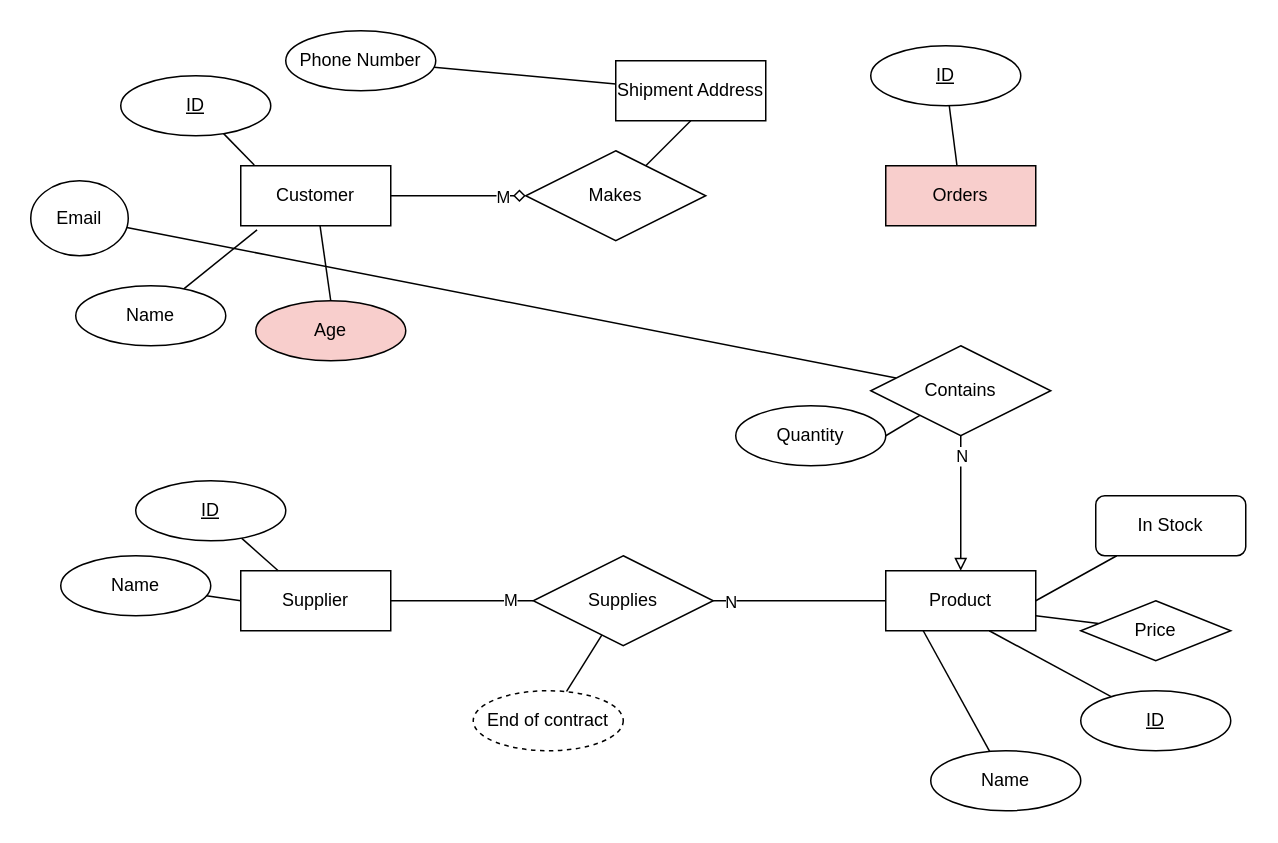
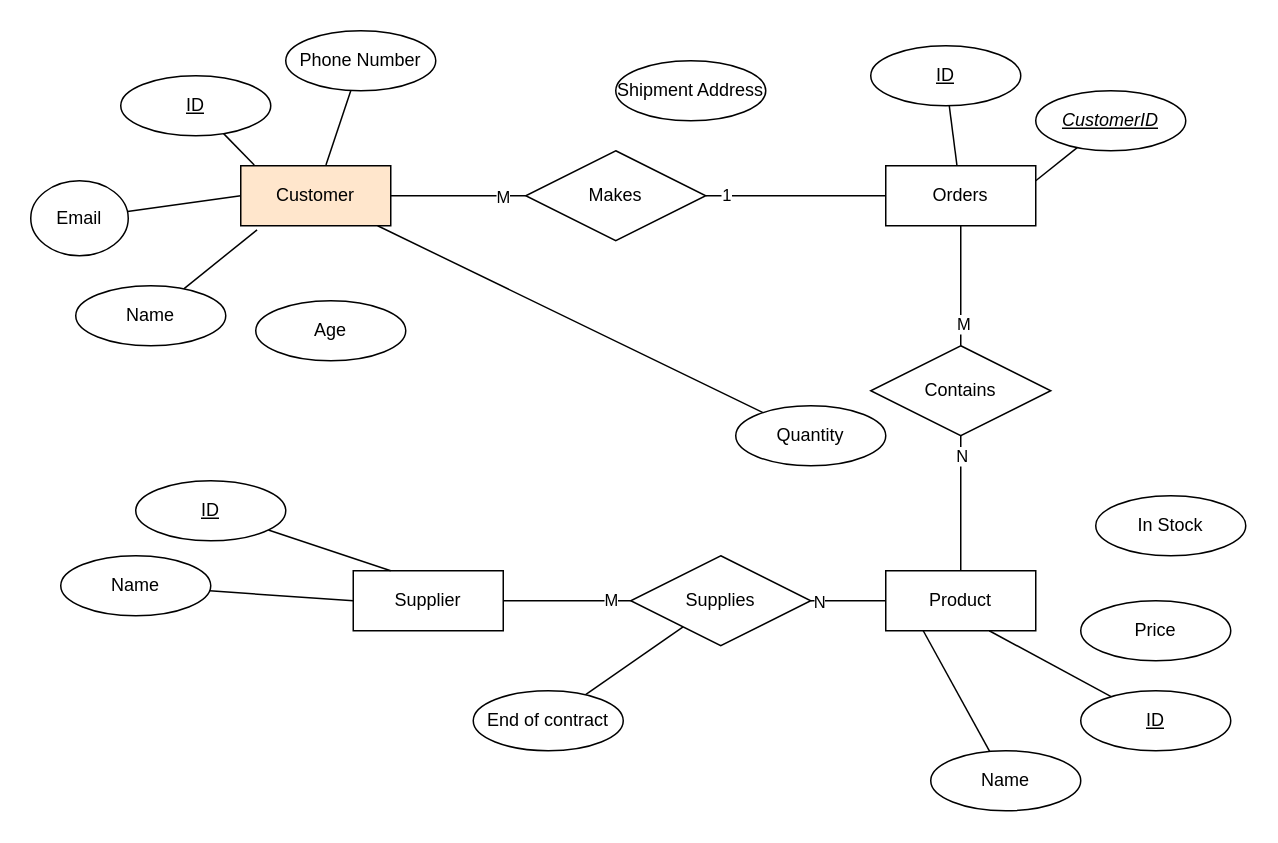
- <mxCell id="17" style="edgeStyle=none;rounded=0;orthogonalLoop=1;jettySize=auto;html=1;strokeColor=default;align=center;verticalAlign=middle;fontFamily=Helvetica;fontSize=11;fontColor=default;labelBackgroundColor=default;endArrow=none;endFill=0;" edge="1" parent="1" source="11" target="49"><mxGeometry relative="1" as="geometry" /></mxCell>
+ <mxCell id="17" style="edgeStyle=none;rounded=0;orthogonalLoop=1;jettySize=auto;html=1;entryX=0.568;entryY=-0.012;entryDx=0;entryDy=0;entryPerimeter=0;strokeColor=default;align=center;verticalAlign=middle;fontFamily=Helvetica;fontSize=11;fontColor=default;labelBackgroundColor=default;endArrow=none;endFill=0;" edge="1" parent="1" source="11" target="5"><mxGeometry relative="1" as="geometry" /></mxCell>
- <mxCell id="49" value="Shipment Address" style="whiteSpace=wrap;html=1;align=center;rounded=0;" vertex="1" parent="1"><mxGeometry x="410" y="40" width="100" height="40" as="geometry" /></mxCell>
+ <mxCell id="49" value="Shipment Address" style="ellipse;whiteSpace=wrap;html=1;align=center;" vertex="1" parent="1"><mxGeometry x="410" y="40" width="100" height="40" as="geometry" /></mxCell>
+ <mxCell id="48" value="&lt;i&gt;&lt;u&gt;CustomerID&lt;/u&gt;&lt;/i&gt;" style="ellipse;whiteSpace=wrap;html=1;align=center;" vertex="1" parent="1"><mxGeometry x="690" y="60" width="100" height="40" as="geometry" /></mxCell>
- <mxCell id="36" style="edgeStyle=none;rounded=0;orthogonalLoop=1;jettySize=auto;html=1;entryX=0.5;entryY=1;entryDx=0;entryDy=0;strokeColor=default;align=center;verticalAlign=middle;fontFamily=Helvetica;fontSize=11;fontColor=default;labelBackgroundColor=default;endArrow=none;endFill=0;" edge="1" parent="1" source="40" target="49"><mxGeometry relative="1" as="geometry" /></mxCell>
+ <mxCell id="47" style="edgeStyle=none;rounded=0;orthogonalLoop=1;jettySize=auto;html=1;entryX=1;entryY=0.25;entryDx=0;entryDy=0;strokeColor=default;align=center;verticalAlign=middle;fontFamily=Helvetica;fontSize=11;fontColor=default;labelBackgroundColor=default;endArrow=none;endFill=0;" edge="1" parent="1" source="48" target="37"><mxGeometry relative="1" as="geometry" /></mxCell>
- <mxCell id="5" value="Customer" style="whiteSpace=wrap;html=1;align=center;" vertex="1" parent="1"><mxGeometry x="160" y="110" width="100" height="40" as="geometry" /></mxCell>
+ <mxCell id="5" value="Customer" style="whiteSpace=wrap;html=1;align=center;fillColor=#ffe6cc;" vertex="1" parent="1"><mxGeometry x="160" y="110" width="100" height="40" as="geometry" /></mxCell>
- <mxCell id="2" style="edgeStyle=none;rounded=0;orthogonalLoop=1;jettySize=auto;html=1;entryX=0;entryY=0.5;entryDx=0;entryDy=0;strokeColor=default;align=center;verticalAlign=middle;fontFamily=Helvetica;fontSize=11;fontColor=default;labelBackgroundColor=default;endArrow=diamond;endFill=0;" edge="1" parent="1" source="5" target="40"><mxGeometry relative="1" as="geometry" /></mxCell>
+ <mxCell id="2" style="edgeStyle=none;rounded=0;orthogonalLoop=1;jettySize=auto;html=1;entryX=0;entryY=0.5;entryDx=0;entryDy=0;strokeColor=default;align=center;verticalAlign=middle;fontFamily=Helvetica;fontSize=11;fontColor=default;labelBackgroundColor=default;endArrow=none;endFill=0;" edge="1" parent="1" source="5" target="40"><mxGeometry relative="1" as="geometry" /></mxCell>
+ <mxCell id="38" style="edgeStyle=none;rounded=0;orthogonalLoop=1;jettySize=auto;html=1;entryX=0;entryY=0.5;entryDx=0;entryDy=0;strokeColor=default;align=center;verticalAlign=middle;fontFamily=Helvetica;fontSize=11;fontColor=default;labelBackgroundColor=default;endArrow=none;endFill=0;" edge="1" parent="1" source="40" target="37"><mxGeometry relative="1" as="geometry" /></mxCell>
+ <mxCell id="39" value="1" style="edgeLabel;html=1;align=center;verticalAlign=middle;resizable=0;points=[];fontFamily=Helvetica;fontSize=11;fontColor=default;labelBackgroundColor=default;" vertex="1" connectable="0" parent="38"><mxGeometry x="-0.779" y="1" relative="1" as="geometry"><mxPoint as="offset" /></mxGeometry></mxCell>
- <mxCell id="37" value="Orders" style="whiteSpace=wrap;html=1;align=center;fillColor=#f8cecc;" vertex="1" parent="1"><mxGeometry x="590" y="110" width="100" height="40" as="geometry" /></mxCell>
+ <mxCell id="37" value="Orders" style="whiteSpace=wrap;html=1;align=center;" vertex="1" parent="1"><mxGeometry x="590" y="110" width="100" height="40" as="geometry" /></mxCell>
- <mxCell id="4" style="edgeStyle=none;rounded=0;orthogonalLoop=1;jettySize=auto;html=1;entryX=0.5;entryY=0;entryDx=0;entryDy=0;strokeColor=default;align=center;verticalAlign=middle;fontFamily=Helvetica;fontSize=11;fontColor=default;labelBackgroundColor=default;endArrow=none;endFill=0;" edge="1" parent="1" source="5" target="50"><mxGeometry relative="1" as="geometry" /></mxCell>
+ <mxCell id="4" style="edgeStyle=none;rounded=0;orthogonalLoop=1;jettySize=auto;html=1;strokeColor=default;align=center;verticalAlign=middle;fontFamily=Helvetica;fontSize=11;fontColor=default;labelBackgroundColor=default;endArrow=none;endFill=0;" edge="1" parent="1" source="5" target="51"><mxGeometry relative="1" as="geometry" /></mxCell>
- <mxCell id="14" style="edgeStyle=none;rounded=0;orthogonalLoop=1;jettySize=auto;html=1;strokeColor=default;align=center;verticalAlign=middle;fontFamily=Helvetica;fontSize=11;fontColor=default;labelBackgroundColor=default;endArrow=none;endFill=0;" edge="1" parent="1" source="15" target="44"><mxGeometry relative="1" as="geometry" /></mxCell>
+ <mxCell id="14" style="edgeStyle=none;rounded=0;orthogonalLoop=1;jettySize=auto;html=1;entryX=0;entryY=0.5;entryDx=0;entryDy=0;strokeColor=default;align=center;verticalAlign=middle;fontFamily=Helvetica;fontSize=11;fontColor=default;labelBackgroundColor=default;endArrow=none;endFill=0;" edge="1" parent="1" source="15" target="5"><mxGeometry relative="1" as="geometry" /></mxCell>
+ <mxCell id="34" style="edgeStyle=none;rounded=0;orthogonalLoop=1;jettySize=auto;html=1;entryX=0.5;entryY=0;entryDx=0;entryDy=0;strokeColor=default;align=center;verticalAlign=middle;fontFamily=Helvetica;fontSize=11;fontColor=default;labelBackgroundColor=default;endArrow=none;endFill=0;" edge="1" parent="1" source="37" target="44"><mxGeometry relative="1" as="geometry" /></mxCell>
+ <mxCell id="35" value="M" style="edgeLabel;html=1;align=center;verticalAlign=middle;resizable=0;points=[];fontFamily=Helvetica;fontSize=11;fontColor=default;labelBackgroundColor=default;" vertex="1" connectable="0" parent="34"><mxGeometry x="0.632" y="1" relative="1" as="geometry"><mxPoint as="offset" /></mxGeometry></mxCell>
- <mxCell id="50" value="Age" style="ellipse;whiteSpace=wrap;html=1;align=center;fillColor=#f8cecc;" vertex="1" parent="1"><mxGeometry x="170" y="200" width="100" height="40" as="geometry" /></mxCell>
+ <mxCell id="50" value="Age" style="ellipse;whiteSpace=wrap;html=1;align=center;" vertex="1" parent="1"><mxGeometry x="170" y="200" width="100" height="40" as="geometry" /></mxCell>
- <mxCell id="43" style="edgeStyle=none;rounded=0;orthogonalLoop=1;jettySize=auto;html=1;entryX=1;entryY=0.5;entryDx=0;entryDy=0;strokeColor=default;align=center;verticalAlign=middle;fontFamily=Helvetica;fontSize=11;fontColor=default;labelBackgroundColor=default;endArrow=none;endFill=0;" edge="1" parent="1" source="44" target="51"><mxGeometry relative="1" as="geometry" /></mxCell>
- <mxCell id="21" value="In Stock" style="whiteSpace=wrap;html=1;align=center;rounded=1;" vertex="1" parent="1"><mxGeometry x="730" y="330" width="100" height="40" as="geometry" /></mxCell>
+ <mxCell id="21" value="In Stock" style="ellipse;whiteSpace=wrap;html=1;align=center;" vertex="1" parent="1"><mxGeometry x="730" y="330" width="100" height="40" as="geometry" /></mxCell>
- <mxCell id="41" style="edgeStyle=none;rounded=0;orthogonalLoop=1;jettySize=auto;html=1;entryX=0.5;entryY=0;entryDx=0;entryDy=0;strokeColor=default;align=center;verticalAlign=middle;fontFamily=Helvetica;fontSize=11;fontColor=default;labelBackgroundColor=default;endArrow=block;endFill=0;" edge="1" parent="1" source="44" target="6"><mxGeometry relative="1" as="geometry" /></mxCell>
+ <mxCell id="41" style="edgeStyle=none;rounded=0;orthogonalLoop=1;jettySize=auto;html=1;entryX=0.5;entryY=0;entryDx=0;entryDy=0;strokeColor=default;align=center;verticalAlign=middle;fontFamily=Helvetica;fontSize=11;fontColor=default;labelBackgroundColor=default;endArrow=none;endFill=0;" edge="1" parent="1" source="44" target="6"><mxGeometry relative="1" as="geometry" /></mxCell>
- <mxCell id="20" style="edgeStyle=none;rounded=0;orthogonalLoop=1;jettySize=auto;html=1;entryX=1;entryY=0.5;entryDx=0;entryDy=0;strokeColor=default;align=center;verticalAlign=middle;fontFamily=Helvetica;fontSize=11;fontColor=default;labelBackgroundColor=default;endArrow=none;endFill=0;" edge="1" parent="1" source="21" target="6"><mxGeometry relative="1" as="geometry" /></mxCell>
- <mxCell id="9" value="Supplier" style="whiteSpace=wrap;html=1;align=center;" vertex="1" parent="1"><mxGeometry x="160" y="380" width="100" height="40" as="geometry" /></mxCell>
+ <mxCell id="9" value="Supplier" style="whiteSpace=wrap;html=1;align=center;" vertex="1" parent="1"><mxGeometry x="235" y="380" width="100" height="40" as="geometry" /></mxCell>
- <mxCell id="33" value="Supplies" style="shape=rhombus;perimeter=rhombusPerimeter;whiteSpace=wrap;html=1;align=center;" vertex="1" parent="1"><mxGeometry x="355" y="370" width="120" height="60" as="geometry" /></mxCell>
+ <mxCell id="33" value="Supplies" style="shape=rhombus;perimeter=rhombusPerimeter;whiteSpace=wrap;html=1;align=center;" vertex="1" parent="1"><mxGeometry x="420" y="370" width="120" height="60" as="geometry" /></mxCell>
- <mxCell id="23" style="edgeStyle=none;rounded=0;orthogonalLoop=1;jettySize=auto;html=1;entryX=1;entryY=0.75;entryDx=0;entryDy=0;strokeColor=default;align=center;verticalAlign=middle;fontFamily=Helvetica;fontSize=11;fontColor=default;labelBackgroundColor=default;endArrow=none;endFill=0;" edge="1" parent="1" source="24" target="6"><mxGeometry relative="1" as="geometry" /></mxCell>
- <mxCell id="24" value="Price" style="rhombus;whiteSpace=wrap;html=1;align=center;" vertex="1" parent="1"><mxGeometry x="720" y="400" width="100" height="40" as="geometry" /></mxCell>
+ <mxCell id="24" value="Price" style="ellipse;whiteSpace=wrap;html=1;align=center;" vertex="1" parent="1"><mxGeometry x="720" y="400" width="100" height="40" as="geometry" /></mxCell>
- <mxCell id="52" value="End of contract" style="ellipse;whiteSpace=wrap;html=1;align=center;dashed=1;" vertex="1" parent="1"><mxGeometry x="315" y="460" width="100" height="40" as="geometry" /></mxCell>
+ <mxCell id="52" value="End of contract" style="ellipse;whiteSpace=wrap;html=1;align=center;" vertex="1" parent="1"><mxGeometry x="315" y="460" width="100" height="40" as="geometry" /></mxCell>
